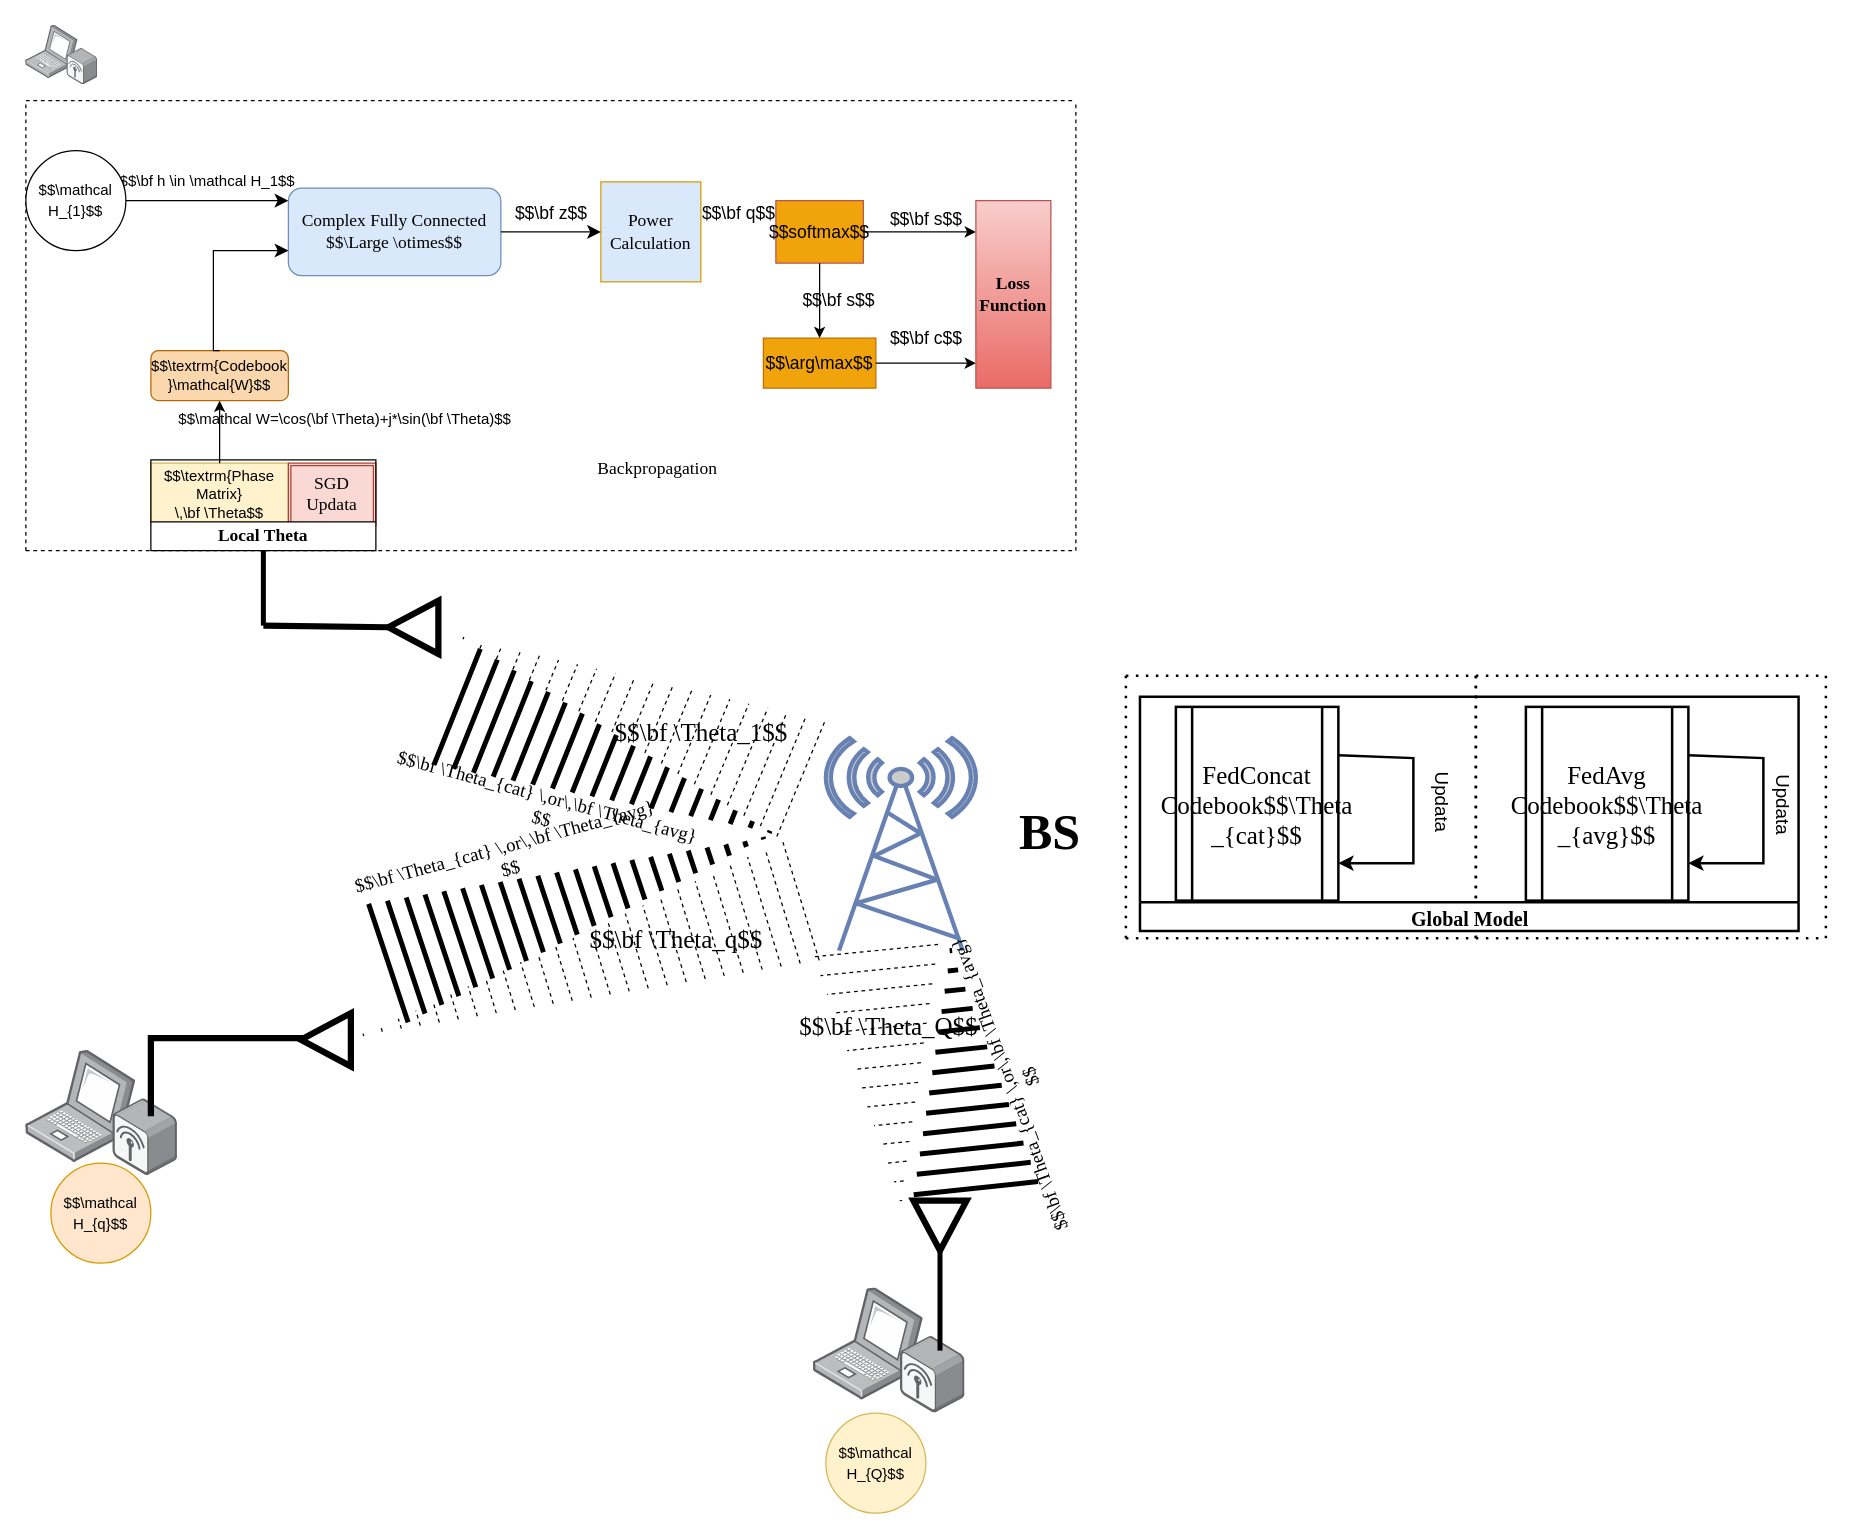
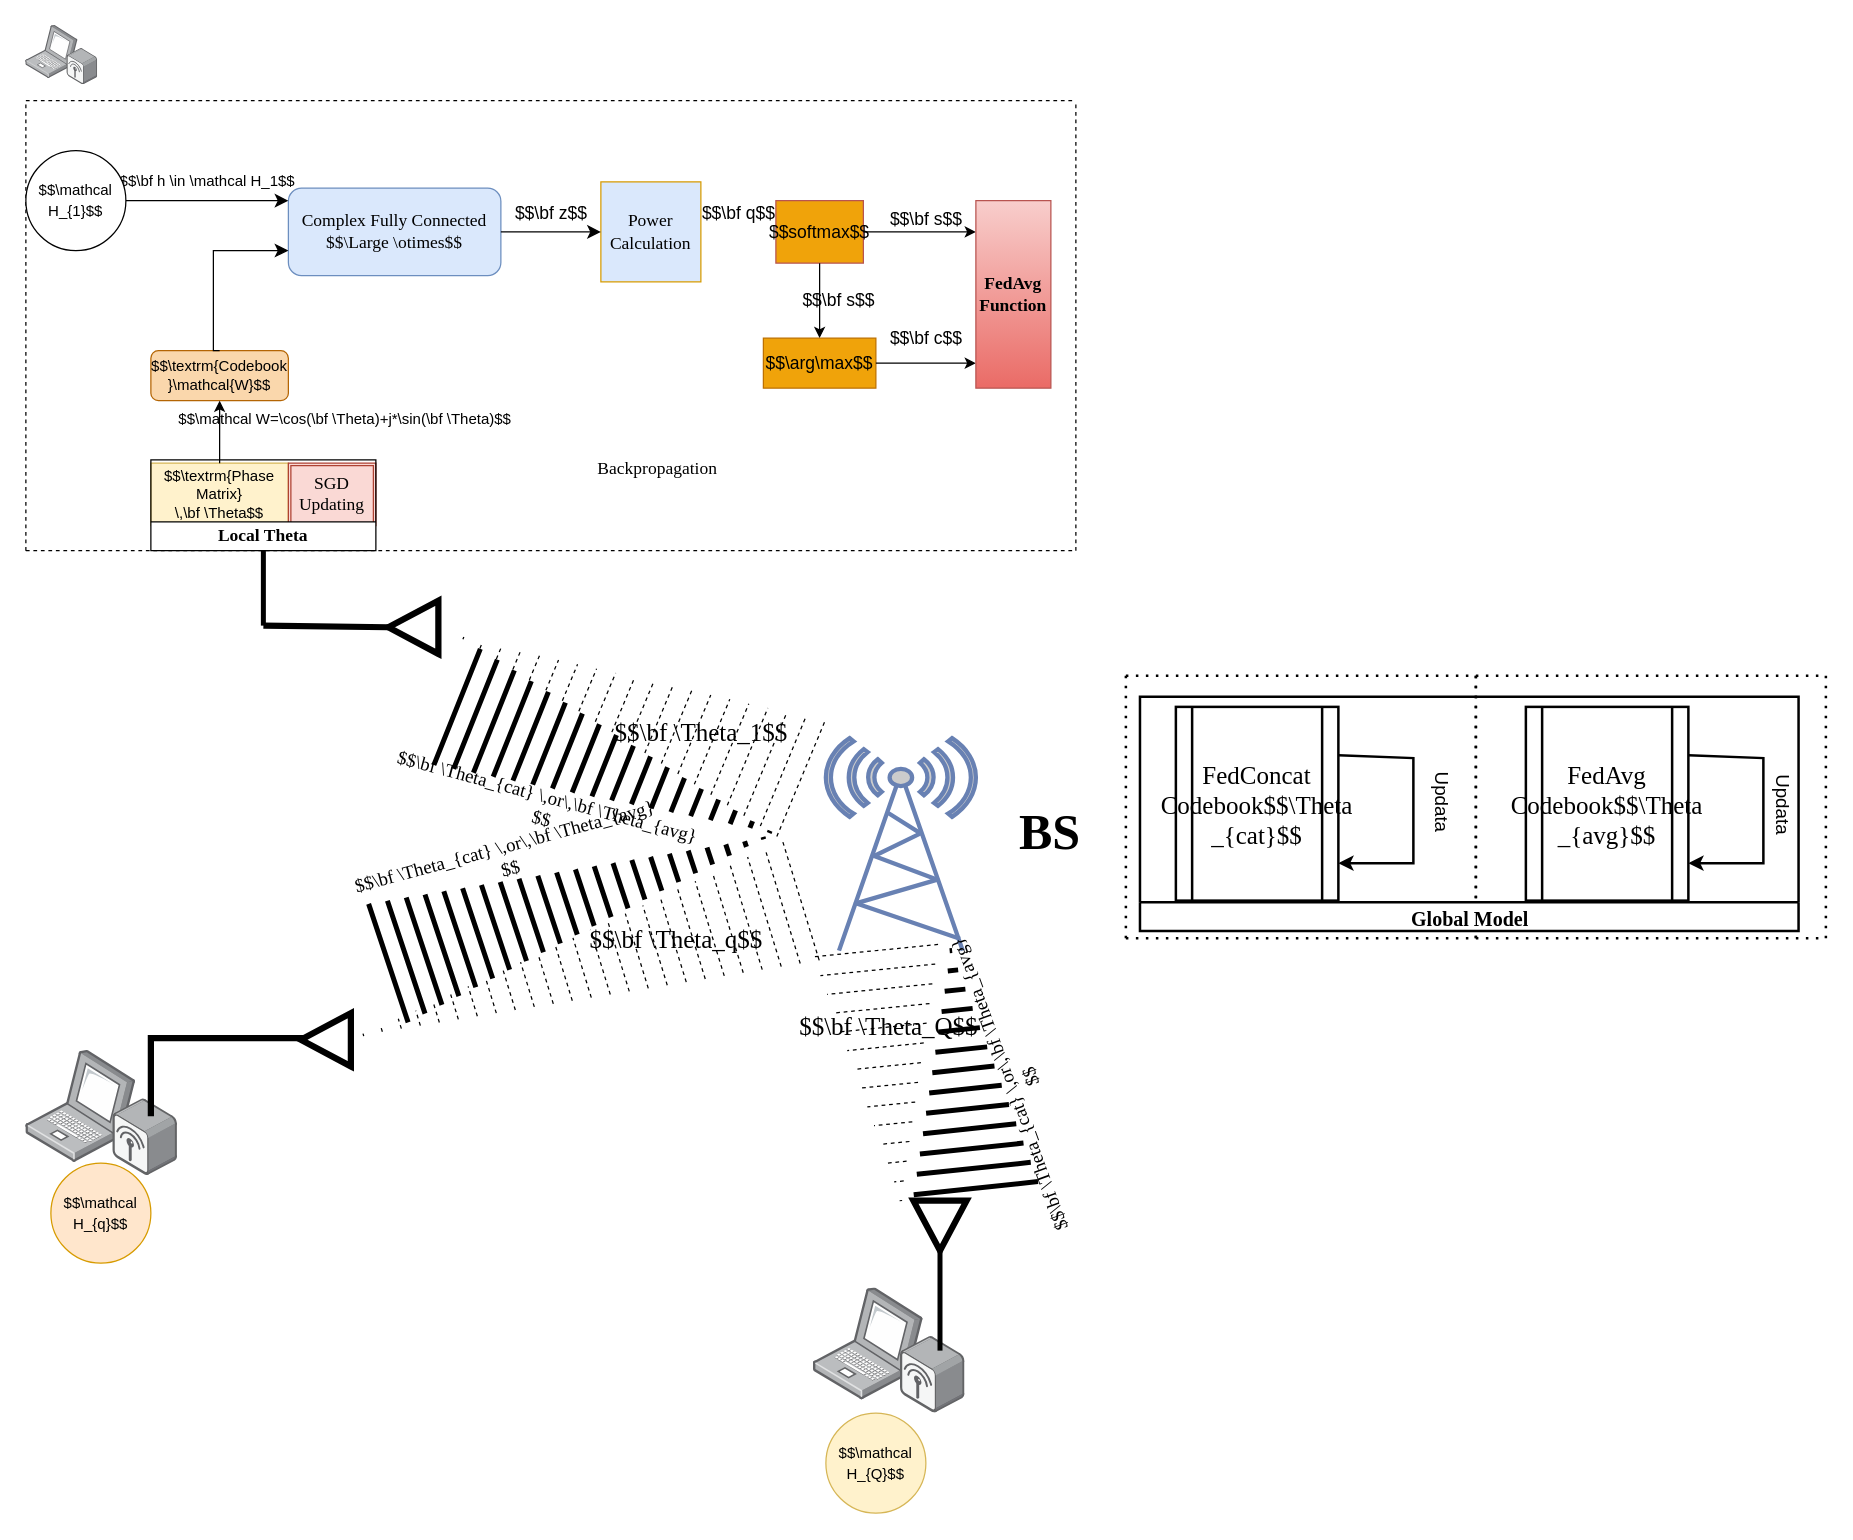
- <mxCell id="24" value="&lt;font face=&quot;Times New Roman&quot;&gt;&lt;b&gt;Loss Function&lt;/b&gt;&lt;/font&gt;" style="rounded=0;whiteSpace=wrap;html=1;fontSize=14;fillColor=#f8cecc;gradientColor=#ea6b66;strokeColor=#b85450;" vertex="1" parent="1"><mxGeometry x="780" y="160" width="60" height="150" as="geometry" /></mxCell>
+ <mxCell id="24" value="&lt;font face=&quot;Times New Roman&quot;&gt;&lt;b&gt;FedAvg Function&lt;/b&gt;&lt;/font&gt;" style="rounded=0;whiteSpace=wrap;html=1;fontSize=14;fillColor=#f8cecc;gradientColor=#ea6b66;strokeColor=#b85450;" vertex="1" parent="1"><mxGeometry x="780" y="160" width="60" height="150" as="geometry" /></mxCell>
- <mxCell id="28" value="SGD Updata" style="shape=ext;double=1;rounded=0;whiteSpace=wrap;html=1;fontFamily=Times New Roman;fontSize=14;fillColor=#fad9d5;strokeColor=#ae4132;" vertex="1" parent="1"><mxGeometry x="230" y="370" width="70" height="50" as="geometry" /></mxCell>
+ <mxCell id="28" value="SGD Updating" style="shape=ext;double=1;rounded=0;whiteSpace=wrap;html=1;fontFamily=Times New Roman;fontSize=14;fillColor=#fad9d5;strokeColor=#ae4132;" vertex="1" parent="1"><mxGeometry x="230" y="370" width="70" height="50" as="geometry" /></mxCell>
